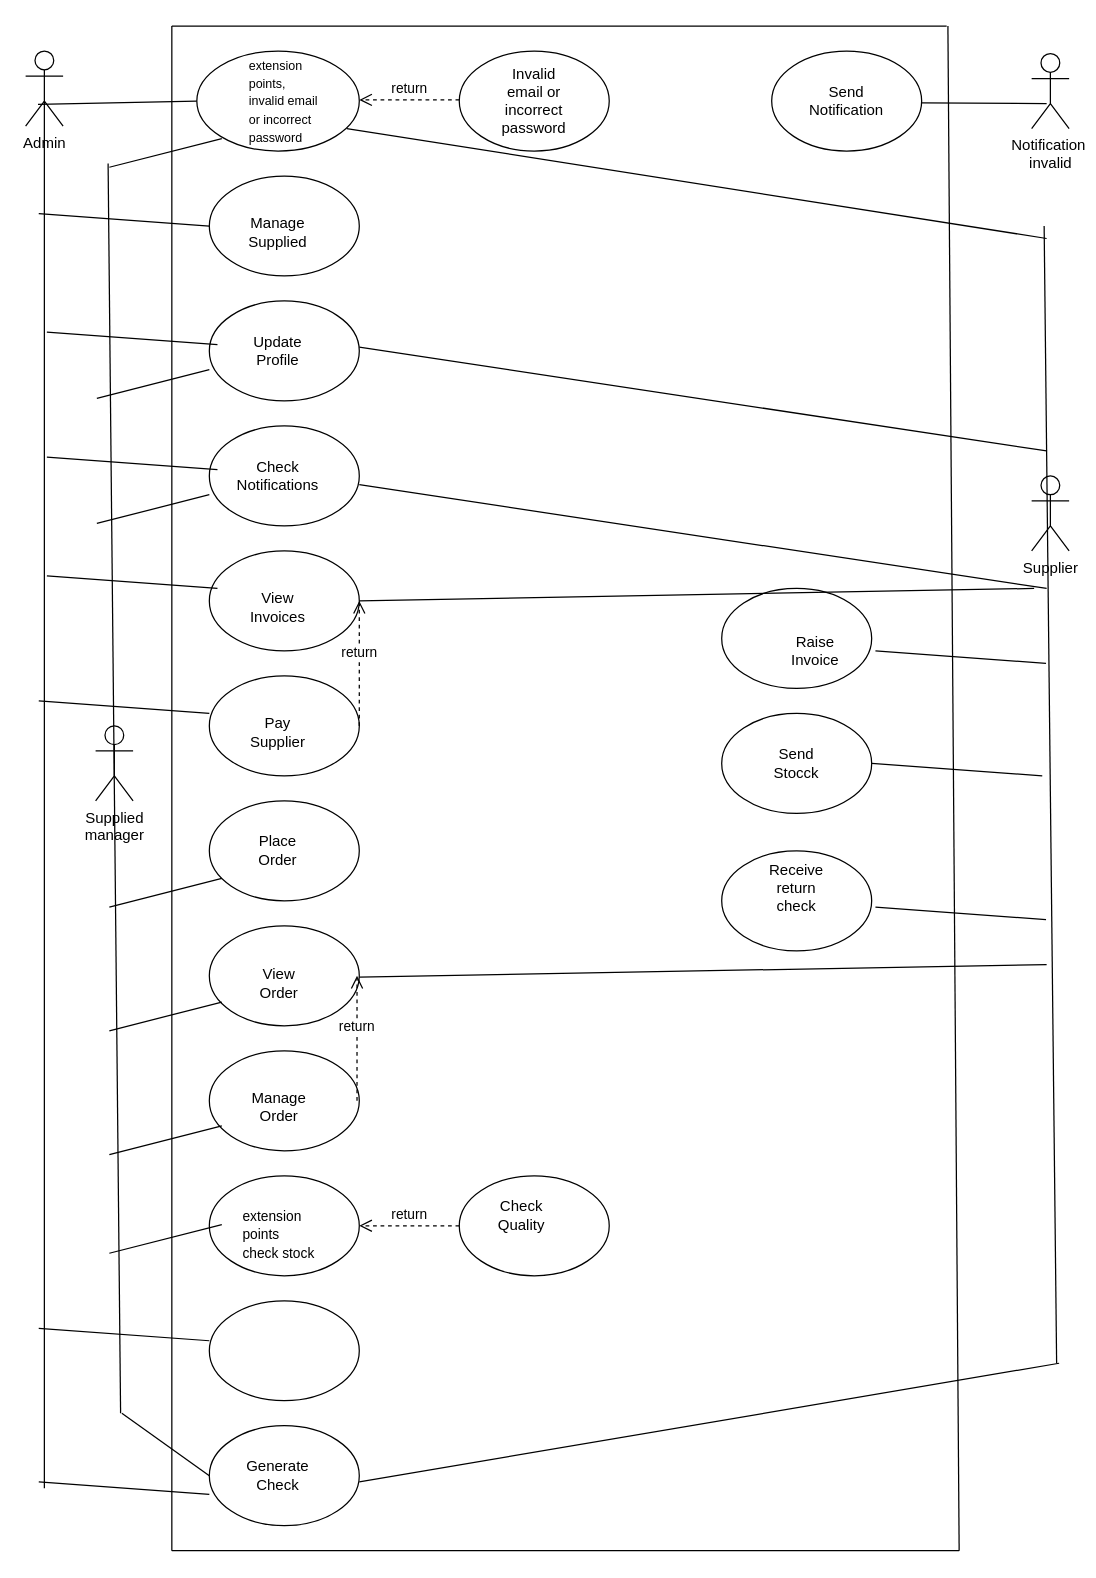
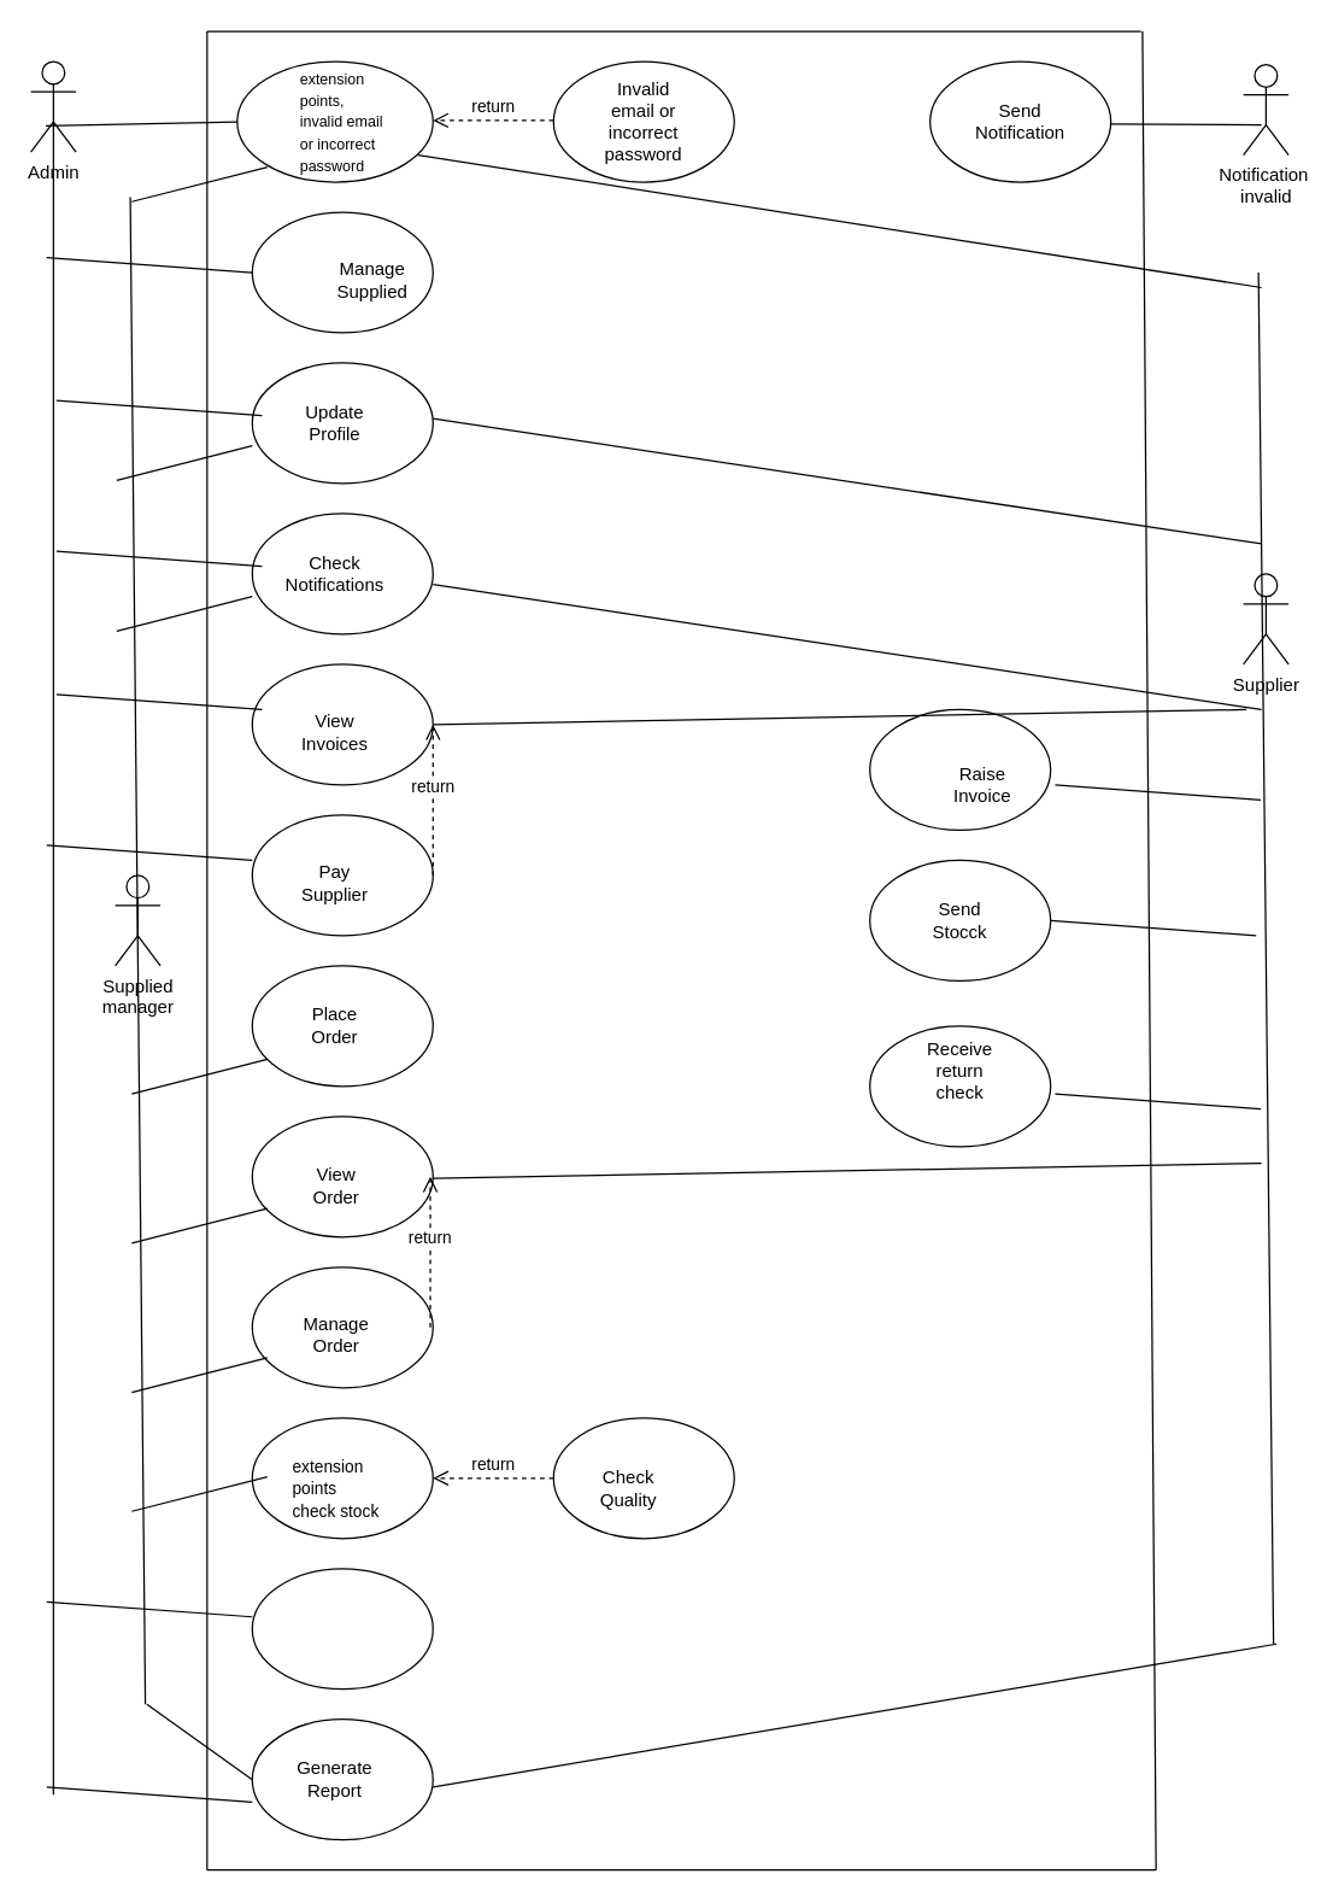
- <mxCell id="35" value="Manage Supplied" style="text;html=1;strokeColor=none;fillColor=none;align=center;verticalAlign=middle;whiteSpace=wrap;rounded=0;" vertex="1" parent="1"><mxGeometry x="192" y="170" width="60" height="30" as="geometry" /></mxCell>
+ <mxCell id="35" value="Manage Supplied" style="text;html=1;strokeColor=none;fillColor=none;align=center;verticalAlign=middle;whiteSpace=wrap;rounded=0;" vertex="1" parent="1"><mxGeometry x="217" y="170" width="60" height="30" as="geometry" /></mxCell>
- <mxCell id="45" value="Check Quality" style="text;html=1;strokeColor=none;fillColor=none;align=center;verticalAlign=middle;whiteSpace=wrap;rounded=0;" vertex="1" parent="1"><mxGeometry x="387" y="957" width="60" height="30" as="geometry" /></mxCell>
+ <mxCell id="45" value="Check Quality" style="text;html=1;strokeColor=none;fillColor=none;align=center;verticalAlign=middle;whiteSpace=wrap;rounded=0;" vertex="1" parent="1"><mxGeometry x="387" y="972" width="60" height="30" as="geometry" /></mxCell>
- <mxCell id="44" value="Generate Check" style="text;html=1;strokeColor=none;fillColor=none;align=center;verticalAlign=middle;whiteSpace=wrap;rounded=0;" vertex="1" parent="1"><mxGeometry x="192" y="1165" width="60" height="30" as="geometry" /></mxCell>
+ <mxCell id="44" value="Generate Report" style="text;html=1;strokeColor=none;fillColor=none;align=center;verticalAlign=middle;whiteSpace=wrap;rounded=0;" vertex="1" parent="1"><mxGeometry x="192" y="1165" width="60" height="30" as="geometry" /></mxCell>
